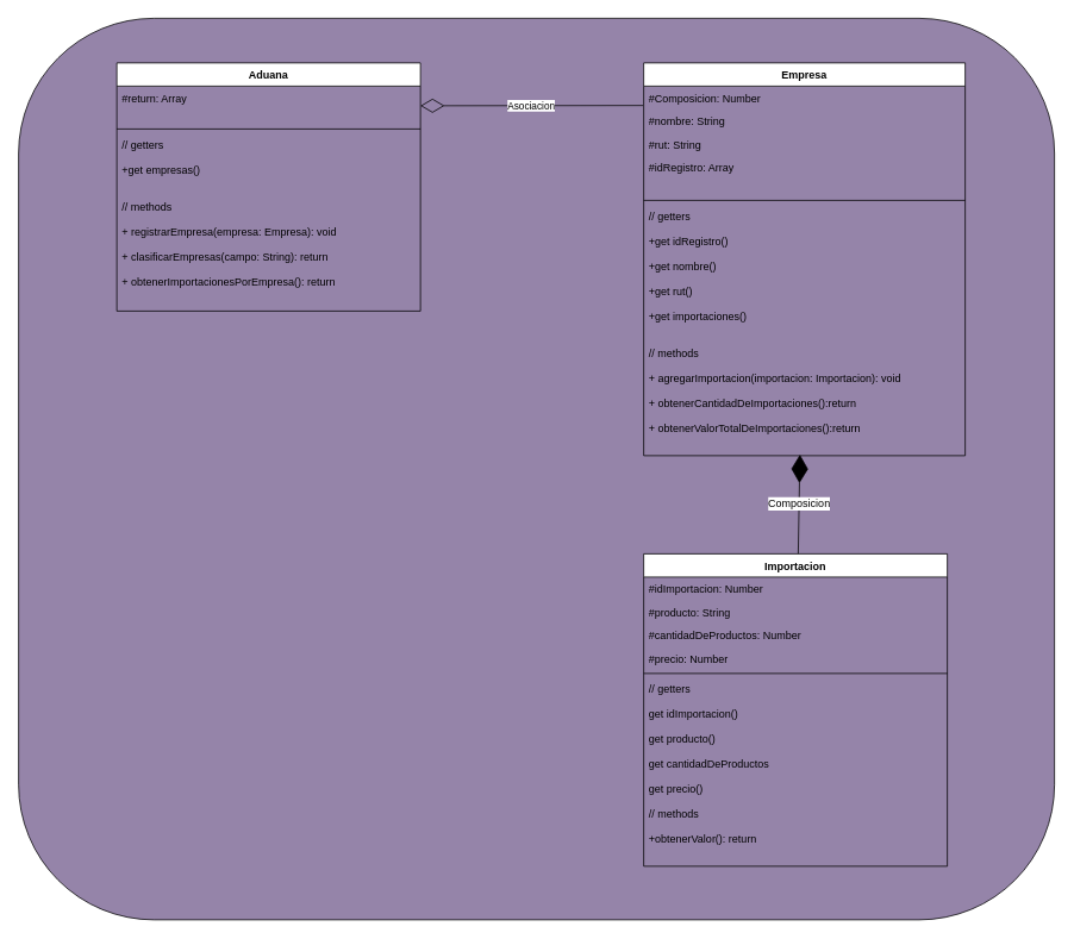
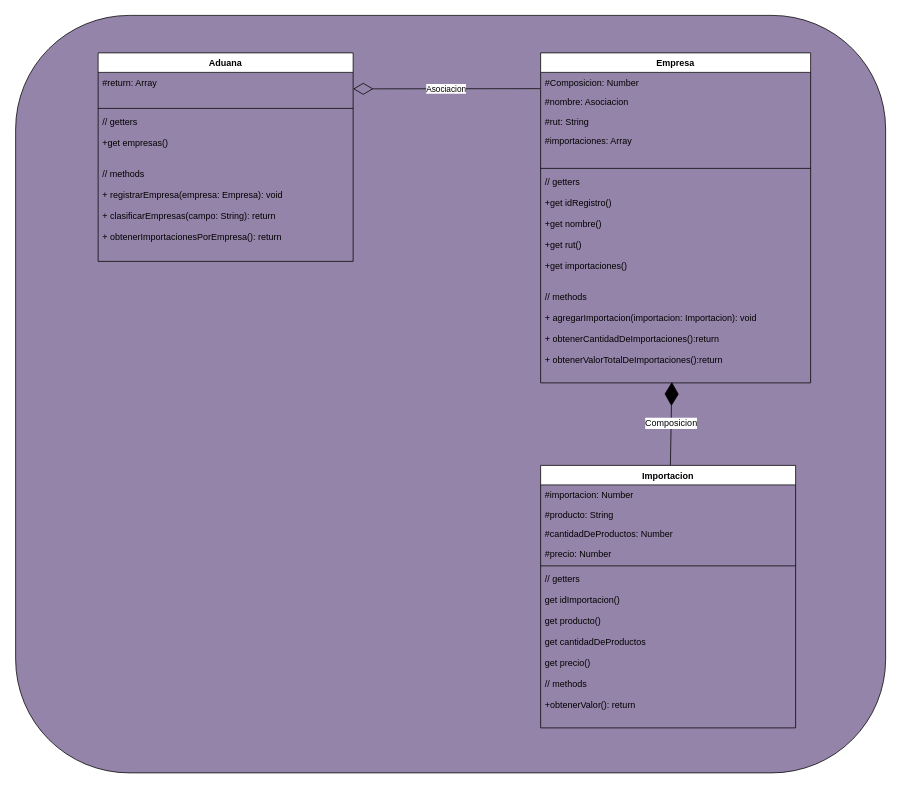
- <mxCell id="5" value="#nombre: String" style="text;strokeColor=none;fillColor=none;align=left;verticalAlign=top;spacingLeft=4;spacingRight=4;overflow=hidden;rotatable=0;points=[[0,0.5],[1,0.5]];portConstraint=eastwest;" parent="3" vertex="1"><mxGeometry y="52" width="360" height="26" as="geometry" /></mxCell>
+ <mxCell id="5" value="#nombre: Asociacion" style="text;strokeColor=none;fillColor=none;align=left;verticalAlign=top;spacingLeft=4;spacingRight=4;overflow=hidden;rotatable=0;points=[[0,0.5],[1,0.5]];portConstraint=eastwest;" parent="3" vertex="1"><mxGeometry y="52" width="360" height="26" as="geometry" /></mxCell>
- <mxCell id="7" value="#idRegistro: Array" style="text;strokeColor=none;fillColor=none;align=left;verticalAlign=top;spacingLeft=4;spacingRight=4;overflow=hidden;rotatable=0;points=[[0,0.5],[1,0.5]];portConstraint=eastwest;" parent="3" vertex="1"><mxGeometry y="104" width="360" height="46" as="geometry" /></mxCell>
+ <mxCell id="7" value="#importaciones: Array" style="text;strokeColor=none;fillColor=none;align=left;verticalAlign=top;spacingLeft=4;spacingRight=4;overflow=hidden;rotatable=0;points=[[0,0.5],[1,0.5]];portConstraint=eastwest;" parent="3" vertex="1"><mxGeometry y="104" width="360" height="46" as="geometry" /></mxCell>
- <mxCell id="16" value="#idImportacion: Number" style="text;strokeColor=none;fillColor=none;align=left;verticalAlign=top;spacingLeft=4;spacingRight=4;overflow=hidden;rotatable=0;points=[[0,0.5],[1,0.5]];portConstraint=eastwest;" parent="15" vertex="1"><mxGeometry y="26" width="340" height="26" as="geometry" /></mxCell>
+ <mxCell id="16" value="#importacion: Number" style="text;strokeColor=none;fillColor=none;align=left;verticalAlign=top;spacingLeft=4;spacingRight=4;overflow=hidden;rotatable=0;points=[[0,0.5],[1,0.5]];portConstraint=eastwest;" parent="15" vertex="1"><mxGeometry y="26" width="340" height="26" as="geometry" /></mxCell>
